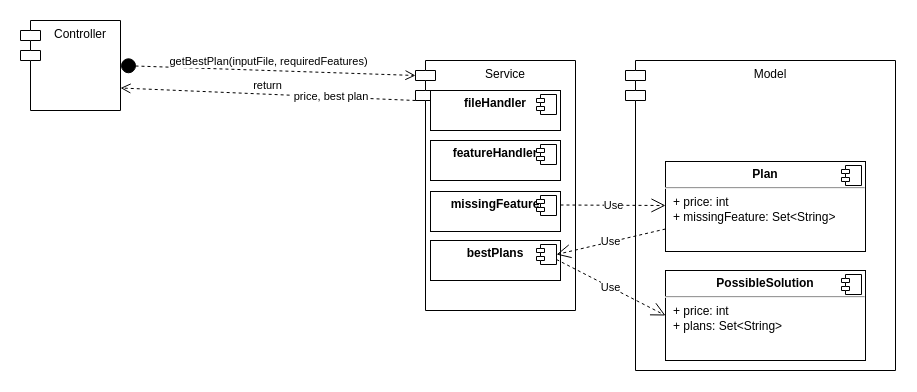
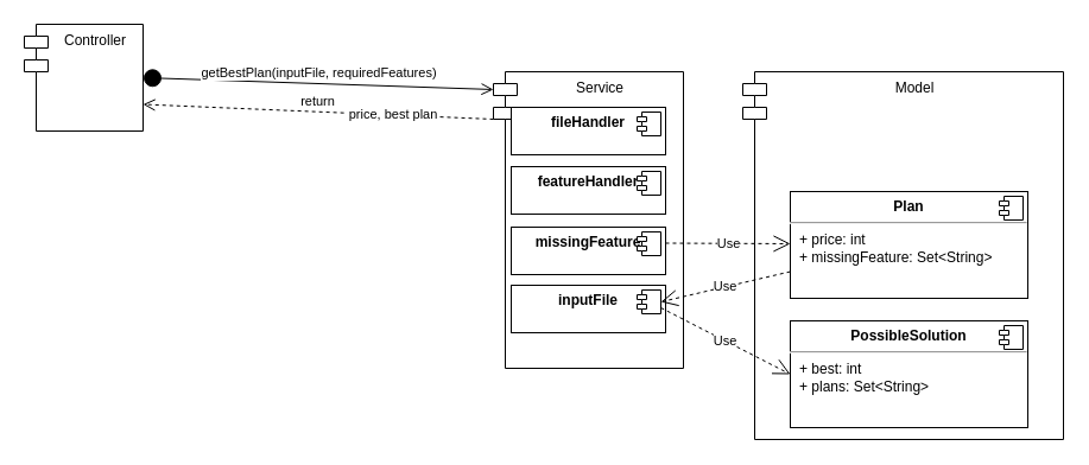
- <mxCell id="5" value="getBestPlan(inputFile, requiredFeatures)" style="html=1;verticalAlign=bottom;startArrow=circle;startFill=1;endArrow=open;startSize=6;endSize=8;rounded=0;exitX=1;exitY=0.5;exitDx=0;exitDy=0;entryX=0;entryY=0;entryDx=0;entryDy=15;entryPerimeter=0;dashed=1;" edge="1" parent="1" source="2" target="3"><mxGeometry width="80" relative="1" as="geometry"><mxPoint x="385" y="120" as="sourcePoint" /><mxPoint x="465" y="120" as="targetPoint" /><Array as="points" /></mxGeometry></mxCell>
+ <mxCell id="5" value="getBestPlan(inputFile, requiredFeatures)" style="html=1;verticalAlign=bottom;startArrow=circle;startFill=1;endArrow=open;startSize=6;endSize=8;rounded=0;exitX=1;exitY=0.5;exitDx=0;exitDy=0;entryX=0;entryY=0;entryDx=0;entryDy=15;entryPerimeter=0;" edge="1" parent="1" source="2" target="3"><mxGeometry width="80" relative="1" as="geometry"><mxPoint x="385" y="120" as="sourcePoint" /><mxPoint x="465" y="120" as="targetPoint" /><Array as="points" /></mxGeometry></mxCell>
- <mxCell id="15" value="&lt;p style=&quot;margin: 0px ; margin-top: 6px ; text-align: center&quot;&gt;&lt;b&gt;bestPlans&lt;/b&gt;&lt;/p&gt;" style="align=left;overflow=fill;html=1;dropTarget=0;" vertex="1" parent="1"><mxGeometry x="430" y="240" width="130" height="40" as="geometry" /></mxCell>
+ <mxCell id="15" value="&lt;p style=&quot;margin: 0px ; margin-top: 6px ; text-align: center&quot;&gt;&lt;b&gt;inputFile&lt;/b&gt;&lt;/p&gt;" style="align=left;overflow=fill;html=1;dropTarget=0;" vertex="1" parent="1"><mxGeometry x="430" y="240" width="130" height="40" as="geometry" /></mxCell>
- <mxCell id="21" value="&lt;p style=&quot;margin: 0px ; margin-top: 6px ; text-align: center&quot;&gt;&lt;b&gt;PossibleSolution&lt;/b&gt;&lt;/p&gt;&lt;hr&gt;&lt;p style=&quot;margin: 0px ; margin-left: 8px&quot;&gt;+ price: int&lt;br&gt;+ plans: Set&amp;lt;String&amp;gt;&lt;/p&gt;" style="align=left;overflow=fill;html=1;dropTarget=0;" vertex="1" parent="1"><mxGeometry x="665" y="270" width="200" height="90" as="geometry" /></mxCell>
+ <mxCell id="21" value="&lt;p style=&quot;margin: 0px ; margin-top: 6px ; text-align: center&quot;&gt;&lt;b&gt;PossibleSolution&lt;/b&gt;&lt;/p&gt;&lt;hr&gt;&lt;p style=&quot;margin: 0px ; margin-left: 8px&quot;&gt;+ best: int&lt;br&gt;+ plans: Set&amp;lt;String&amp;gt;&lt;/p&gt;" style="align=left;overflow=fill;html=1;dropTarget=0;" vertex="1" parent="1"><mxGeometry x="665" y="270" width="200" height="90" as="geometry" /></mxCell>
